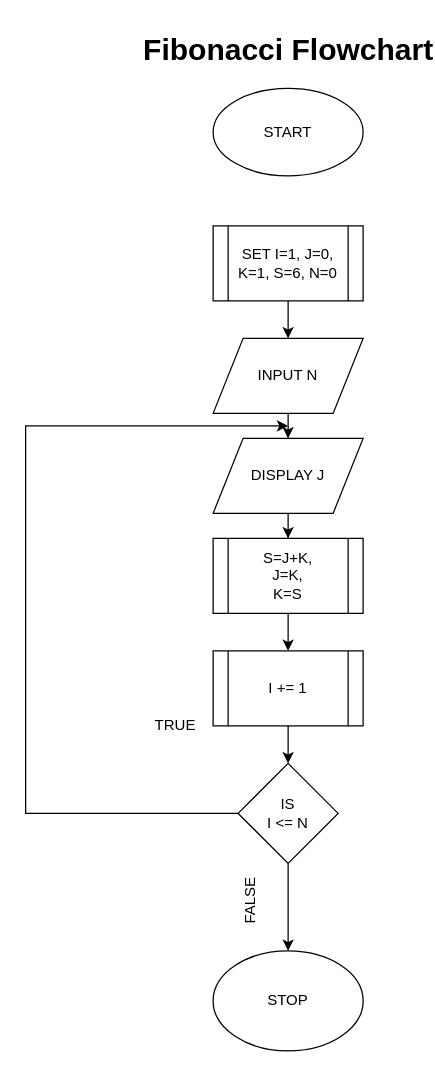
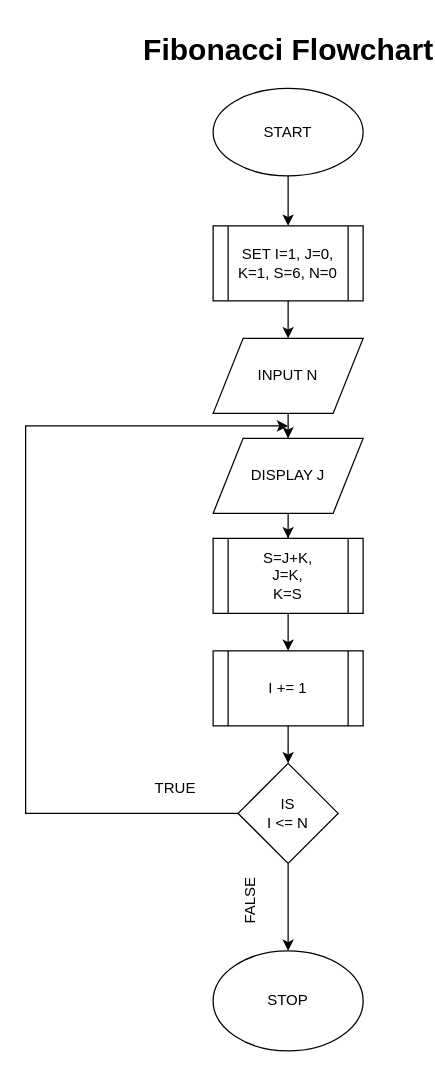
+ <mxCell id="2" style="edgeStyle=orthogonalEdgeStyle;rounded=0;orthogonalLoop=1;jettySize=auto;html=1;entryX=0.5;entryY=0;entryDx=0;entryDy=0;" edge="1" parent="1" source="3" target="6"><mxGeometry relative="1" as="geometry" /></mxCell>
- <mxCell id="18" value="TRUE" style="text;html=1;strokeColor=none;fillColor=none;align=center;verticalAlign=middle;whiteSpace=wrap;rounded=0;" vertex="1" parent="1"><mxGeometry x="120" y="570" width="40" height="20" as="geometry" /></mxCell>
+ <mxCell id="18" value="TRUE" style="text;html=1;strokeColor=none;fillColor=none;align=center;verticalAlign=middle;whiteSpace=wrap;rounded=0;" vertex="1" parent="1"><mxGeometry x="120" y="620" width="40" height="20" as="geometry" /></mxCell>
